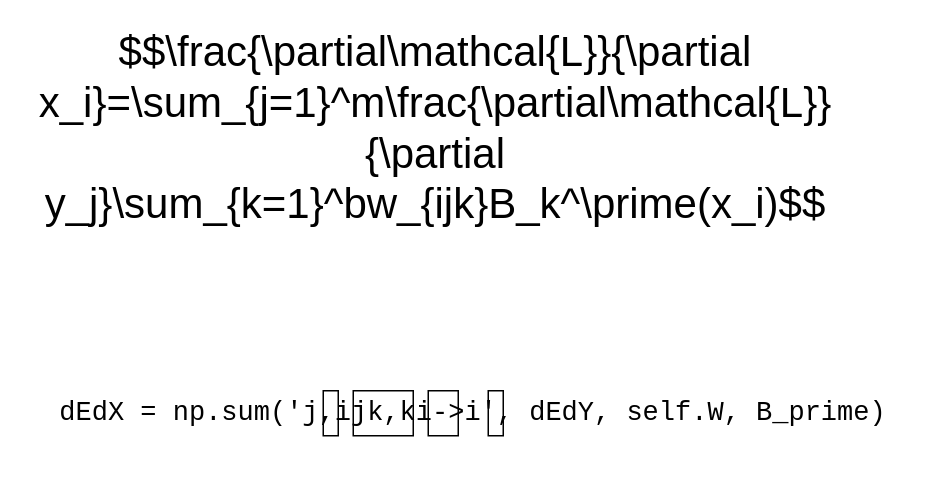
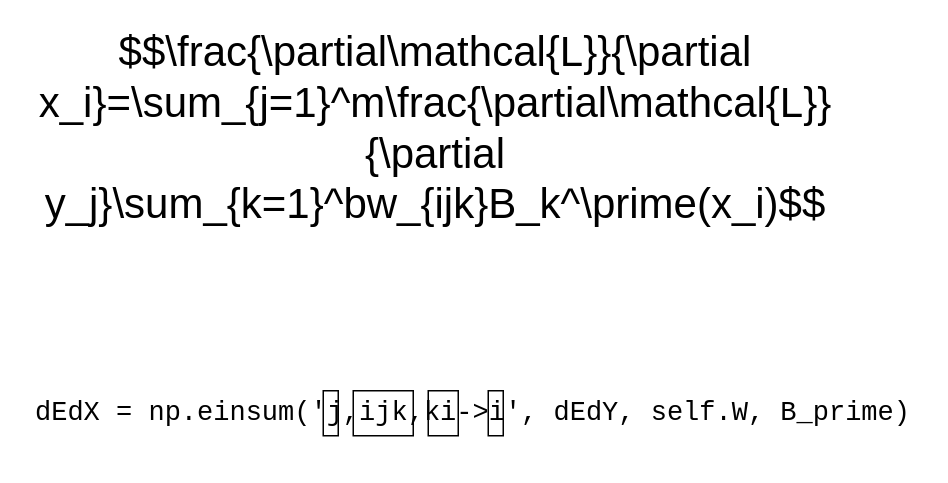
- <mxCell id="3" value="&lt;font face=&quot;Courier New&quot;&gt;dEdX = np.sum('j,ijk,ki-&amp;gt;i', dEdY, self.W, B_prime)&lt;/font&gt;" style="text;html=1;align=center;verticalAlign=middle;whiteSpace=wrap;rounded=0;fontSize=18;" vertex="1" parent="1"><mxGeometry x="20" y="250" width="590" height="50" as="geometry" /></mxCell>
+ <mxCell id="3" value="&lt;font face=&quot;Courier New&quot;&gt;dEdX = np.einsum('j,ijk,ki-&amp;gt;i', dEdY, self.W, B_prime)&lt;/font&gt;" style="text;html=1;align=center;verticalAlign=middle;whiteSpace=wrap;rounded=0;fontSize=18;" vertex="1" parent="1"><mxGeometry x="20" y="250" width="590" height="50" as="geometry" /></mxCell>
